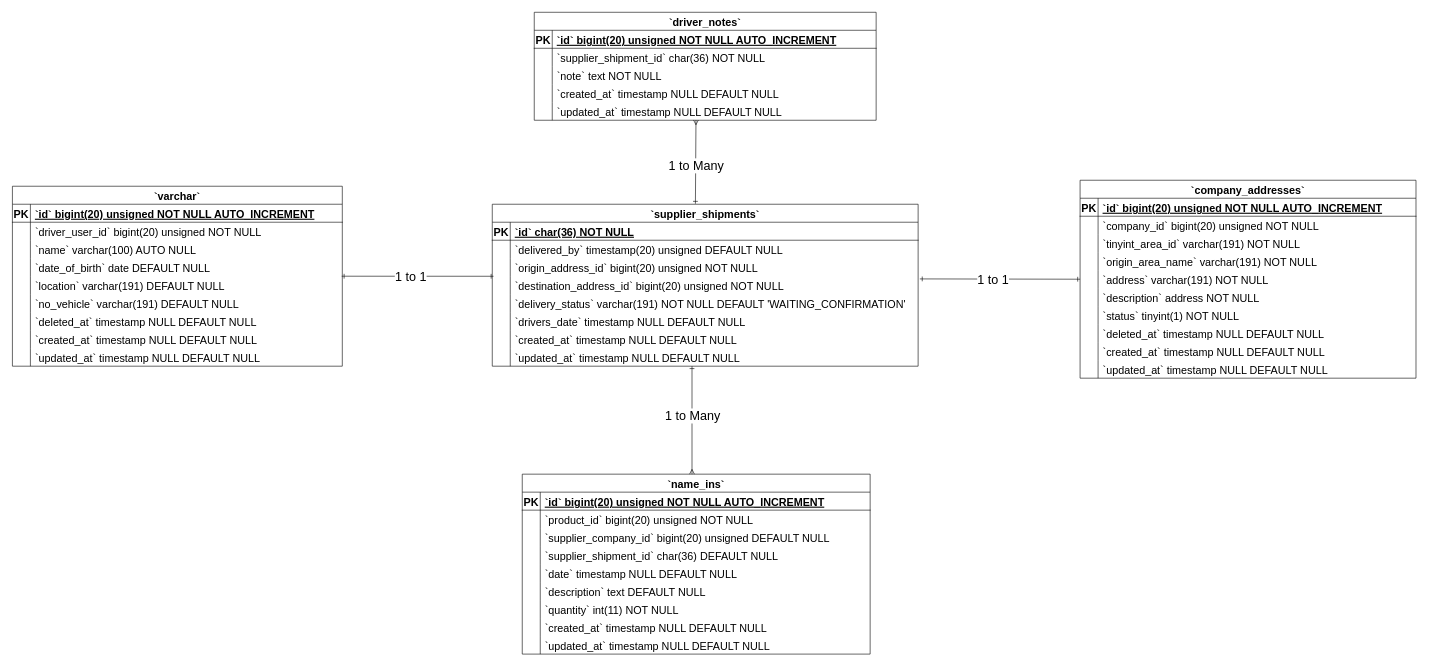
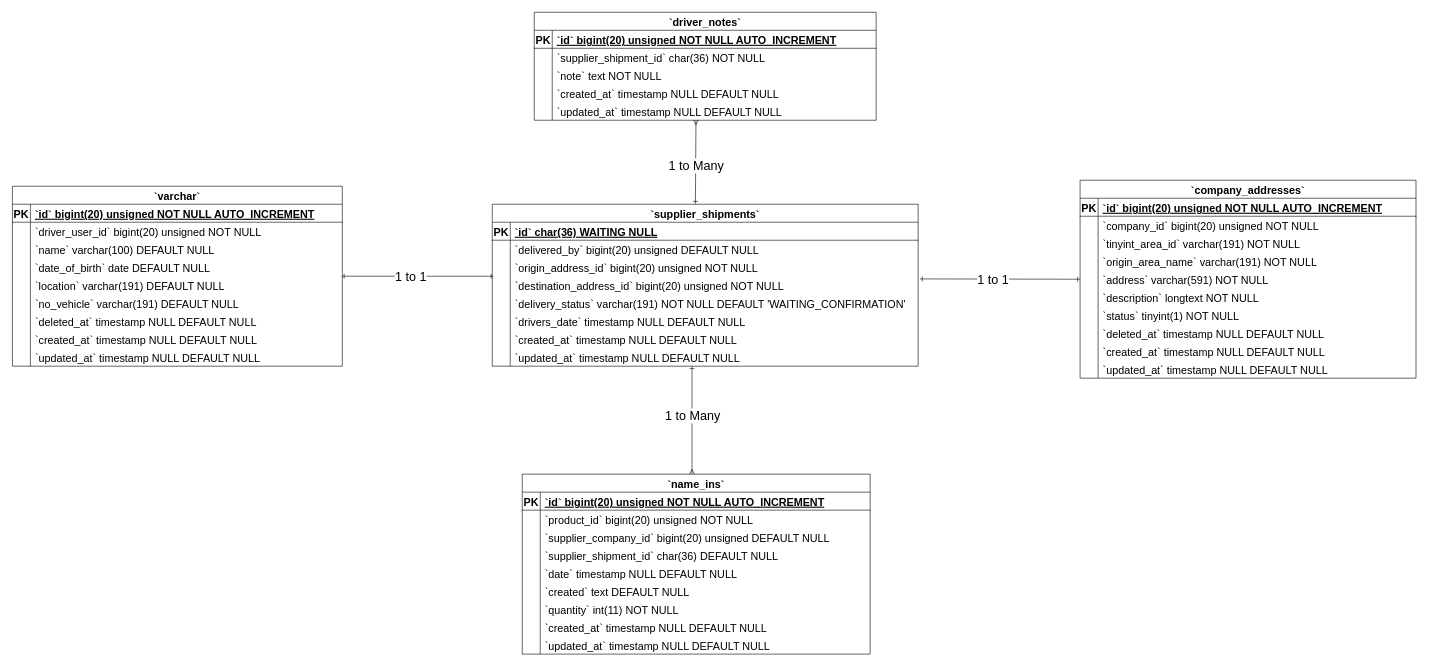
- <mxCell id="5" value="`id` char(36) NOT NULL" style="shape=partialRectangle;overflow=hidden;connectable=0;fillColor=none;align=left;strokeColor=inherit;top=0;left=0;bottom=0;right=0;spacingLeft=6;fontStyle=5;fontSize=18;" parent="3" vertex="1"><mxGeometry x="30" width="680" height="30" as="geometry"><mxRectangle width="680" height="30" as="alternateBounds" /></mxGeometry></mxCell>
+ <mxCell id="5" value="`id` char(36) WAITING NULL" style="shape=partialRectangle;overflow=hidden;connectable=0;fillColor=none;align=left;strokeColor=inherit;top=0;left=0;bottom=0;right=0;spacingLeft=6;fontStyle=5;fontSize=18;" parent="3" vertex="1"><mxGeometry x="30" width="680" height="30" as="geometry"><mxRectangle width="680" height="30" as="alternateBounds" /></mxGeometry></mxCell>
- <mxCell id="36" value="`name` varchar(100) AUTO NULL" style="shape=partialRectangle;overflow=hidden;connectable=0;fillColor=none;align=left;strokeColor=inherit;top=0;left=0;bottom=0;right=0;spacingLeft=6;fontSize=18;" parent="34" vertex="1"><mxGeometry x="30" width="520" height="30" as="geometry"><mxRectangle width="520" height="30" as="alternateBounds" /></mxGeometry></mxCell>
+ <mxCell id="36" value="`name` varchar(100) DEFAULT NULL" style="shape=partialRectangle;overflow=hidden;connectable=0;fillColor=none;align=left;strokeColor=inherit;top=0;left=0;bottom=0;right=0;spacingLeft=6;fontSize=18;" parent="34" vertex="1"><mxGeometry x="30" width="520" height="30" as="geometry"><mxRectangle width="520" height="30" as="alternateBounds" /></mxGeometry></mxCell>
- <mxCell id="8" value="`delivered_by` timestamp(20) unsigned DEFAULT NULL" style="shape=partialRectangle;overflow=hidden;connectable=0;fillColor=none;align=left;strokeColor=inherit;top=0;left=0;bottom=0;right=0;spacingLeft=6;fontSize=18;" parent="6" vertex="1"><mxGeometry x="30" width="680" height="30" as="geometry"><mxRectangle width="680" height="30" as="alternateBounds" /></mxGeometry></mxCell>
+ <mxCell id="8" value="`delivered_by` bigint(20) unsigned DEFAULT NULL" style="shape=partialRectangle;overflow=hidden;connectable=0;fillColor=none;align=left;strokeColor=inherit;top=0;left=0;bottom=0;right=0;spacingLeft=6;fontSize=18;" parent="6" vertex="1"><mxGeometry x="30" width="680" height="30" as="geometry"><mxRectangle width="680" height="30" as="alternateBounds" /></mxGeometry></mxCell>
- <mxCell id="70" value="`address` varchar(191) NOT NULL" style="shape=partialRectangle;overflow=hidden;connectable=0;fillColor=none;align=left;strokeColor=inherit;top=0;left=0;bottom=0;right=0;spacingLeft=6;fontSize=18;" parent="68" vertex="1"><mxGeometry x="30" width="530" height="30" as="geometry"><mxRectangle width="530" height="30" as="alternateBounds" /></mxGeometry></mxCell>
+ <mxCell id="70" value="`address` varchar(591) NOT NULL" style="shape=partialRectangle;overflow=hidden;connectable=0;fillColor=none;align=left;strokeColor=inherit;top=0;left=0;bottom=0;right=0;spacingLeft=6;fontSize=18;" parent="68" vertex="1"><mxGeometry x="30" width="530" height="30" as="geometry"><mxRectangle width="530" height="30" as="alternateBounds" /></mxGeometry></mxCell>
- <mxCell id="73" value="`description` address NOT NULL" style="shape=partialRectangle;overflow=hidden;connectable=0;fillColor=none;align=left;strokeColor=inherit;top=0;left=0;bottom=0;right=0;spacingLeft=6;fontSize=18;" parent="71" vertex="1"><mxGeometry x="30" width="530" height="30" as="geometry"><mxRectangle width="530" height="30" as="alternateBounds" /></mxGeometry></mxCell>
+ <mxCell id="73" value="`description` longtext NOT NULL" style="shape=partialRectangle;overflow=hidden;connectable=0;fillColor=none;align=left;strokeColor=inherit;top=0;left=0;bottom=0;right=0;spacingLeft=6;fontSize=18;" parent="71" vertex="1"><mxGeometry x="30" width="530" height="30" as="geometry"><mxRectangle width="530" height="30" as="alternateBounds" /></mxGeometry></mxCell>
- <mxCell id="120" value="`description` text DEFAULT NULL" style="shape=partialRectangle;overflow=hidden;connectable=0;fillColor=none;align=left;strokeColor=inherit;top=0;left=0;bottom=0;right=0;spacingLeft=6;fontSize=18;" parent="118" vertex="1"><mxGeometry x="30" width="550" height="30" as="geometry"><mxRectangle width="550" height="30" as="alternateBounds" /></mxGeometry></mxCell>
+ <mxCell id="120" value="`created` text DEFAULT NULL" style="shape=partialRectangle;overflow=hidden;connectable=0;fillColor=none;align=left;strokeColor=inherit;top=0;left=0;bottom=0;right=0;spacingLeft=6;fontSize=18;" parent="118" vertex="1"><mxGeometry x="30" width="550" height="30" as="geometry"><mxRectangle width="550" height="30" as="alternateBounds" /></mxGeometry></mxCell>
